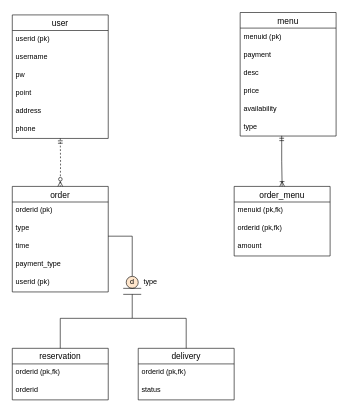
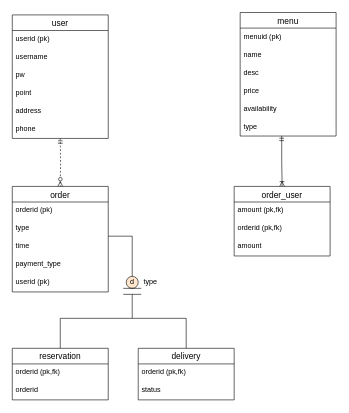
- <mxCell id="11" value="payment" style="text;strokeColor=none;fillColor=none;spacingLeft=4;spacingRight=4;overflow=hidden;rotatable=0;points=[[0,0.5],[1,0.5]];portConstraint=eastwest;fontSize=12;" parent="9" vertex="1"><mxGeometry y="56" width="160" height="30" as="geometry" /></mxCell>
+ <mxCell id="11" value="name" style="text;strokeColor=none;fillColor=none;spacingLeft=4;spacingRight=4;overflow=hidden;rotatable=0;points=[[0,0.5],[1,0.5]];portConstraint=eastwest;fontSize=12;" parent="9" vertex="1"><mxGeometry y="56" width="160" height="30" as="geometry" /></mxCell>
- <mxCell id="37" value="order_menu" style="swimlane;fontStyle=0;childLayout=stackLayout;horizontal=1;startSize=26;horizontalStack=0;resizeParent=1;resizeParentMax=0;resizeLast=0;collapsible=1;marginBottom=0;align=center;fontSize=14;" parent="1" vertex="1"><mxGeometry x="390" y="310" width="160" height="116" as="geometry" /></mxCell>
+ <mxCell id="37" value="order_user" style="swimlane;fontStyle=0;childLayout=stackLayout;horizontal=1;startSize=26;horizontalStack=0;resizeParent=1;resizeParentMax=0;resizeLast=0;collapsible=1;marginBottom=0;align=center;fontSize=14;" parent="1" vertex="1"><mxGeometry x="390" y="310" width="160" height="116" as="geometry" /></mxCell>
- <mxCell id="38" value="menuid (pk,fk)" style="text;strokeColor=none;fillColor=none;spacingLeft=4;spacingRight=4;overflow=hidden;rotatable=0;points=[[0,0.5],[1,0.5]];portConstraint=eastwest;fontSize=12;" parent="37" vertex="1"><mxGeometry y="26" width="160" height="30" as="geometry" /></mxCell>
+ <mxCell id="38" value="amount (pk,fk)" style="text;strokeColor=none;fillColor=none;spacingLeft=4;spacingRight=4;overflow=hidden;rotatable=0;points=[[0,0.5],[1,0.5]];portConstraint=eastwest;fontSize=12;" parent="37" vertex="1"><mxGeometry y="26" width="160" height="30" as="geometry" /></mxCell>
